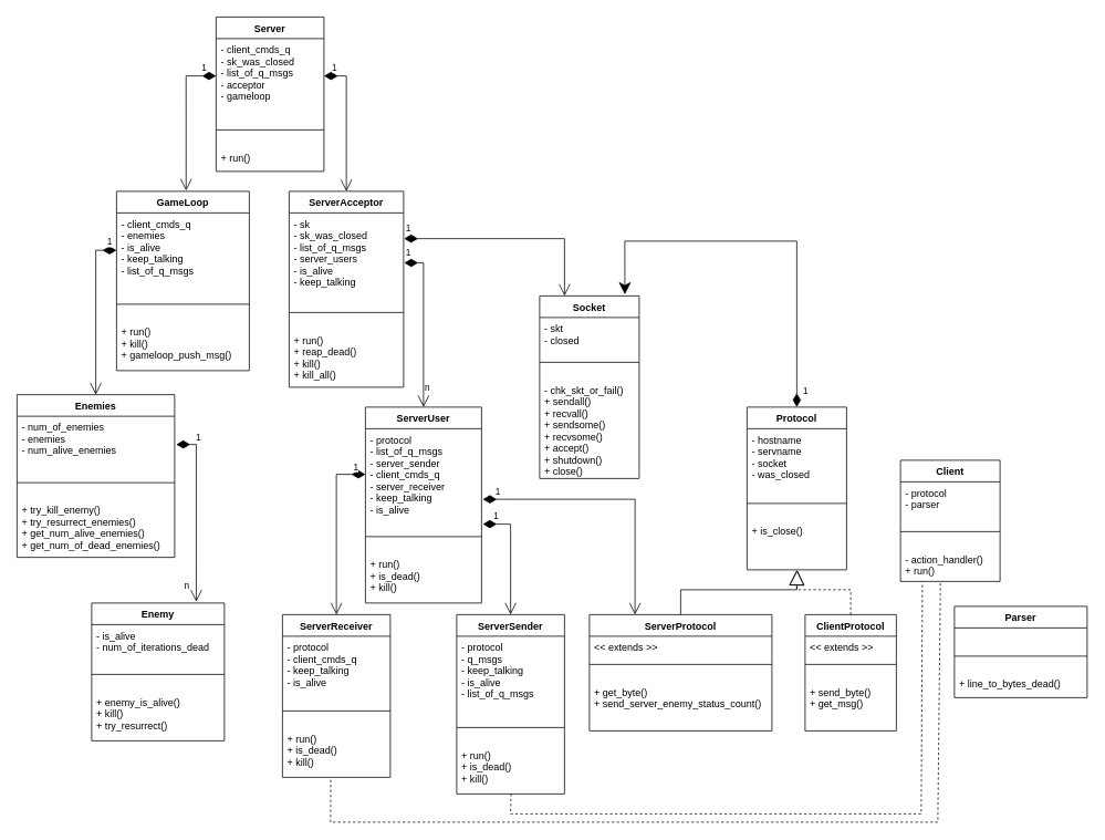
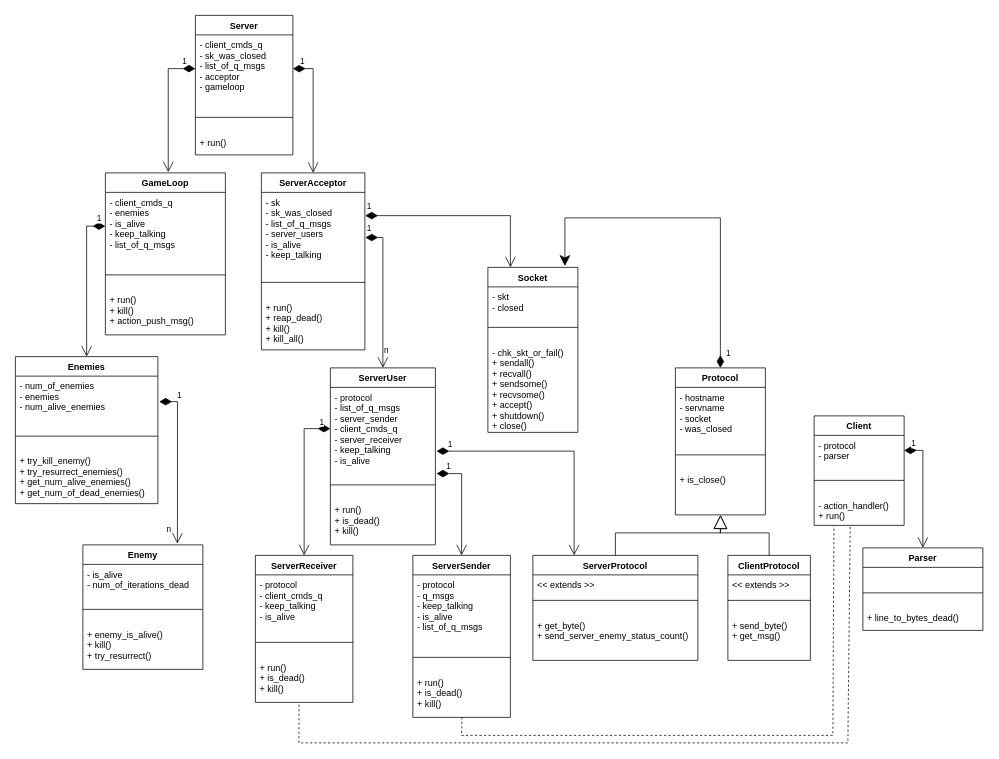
- <mxCell id="29" value="+ run()&#10;+ kill()&#10;+ gameloop_push_msg()" style="text;strokeColor=none;fillColor=none;align=left;verticalAlign=top;spacingLeft=4;spacingRight=4;overflow=hidden;rotatable=0;points=[[0,0.5],[1,0.5]];portConstraint=eastwest;rounded=0;" vertex="1" parent="26"><mxGeometry y="156" width="160" height="60" as="geometry" /></mxCell>
+ <mxCell id="29" value="+ run()&#10;+ kill()&#10;+ action_push_msg()" style="text;strokeColor=none;fillColor=none;align=left;verticalAlign=top;spacingLeft=4;spacingRight=4;overflow=hidden;rotatable=0;points=[[0,0.5],[1,0.5]];portConstraint=eastwest;rounded=0;" vertex="1" parent="26"><mxGeometry y="156" width="160" height="60" as="geometry" /></mxCell>
+ <mxCell id="68" value="1" style="endArrow=open;html=1;endSize=12;startArrow=diamondThin;startSize=14;startFill=1;edgeStyle=orthogonalEdgeStyle;align=left;verticalAlign=bottom;rounded=0;entryX=0.5;entryY=0;entryDx=0;entryDy=0;exitX=1;exitY=0.5;exitDx=0;exitDy=0;" edge="1" parent="1" source="3" target="6"><mxGeometry x="-0.897" relative="1" as="geometry"><mxPoint x="890" y="510" as="sourcePoint" /><mxPoint x="1050" y="510" as="targetPoint" /><mxPoint as="offset" /></mxGeometry></mxCell>
- <mxCell id="50" value="" style="endArrow=block;endSize=16;endFill=0;html=1;rounded=0;exitX=0.5;exitY=0;exitDx=0;exitDy=0;entryX=0.502;entryY=1.002;entryDx=0;entryDy=0;entryPerimeter=0;dashed=1;" edge="1" parent="1" source="46" target="13"><mxGeometry x="0.0" width="160" relative="1" as="geometry"><mxPoint x="1456" y="742" as="sourcePoint" /><mxPoint x="1296" y="642" as="targetPoint" /><Array as="points"><mxPoint x="1025" y="710" /><mxPoint x="960" y="710" /></Array><mxPoint as="offset" /></mxGeometry></mxCell>
+ <mxCell id="50" value="" style="endArrow=block;endSize=16;endFill=0;html=1;rounded=0;exitX=0.5;exitY=0;exitDx=0;exitDy=0;entryX=0.502;entryY=1.002;entryDx=0;entryDy=0;entryPerimeter=0;" edge="1" parent="1" source="46" target="13"><mxGeometry x="0.0" width="160" relative="1" as="geometry"><mxPoint x="1456" y="742" as="sourcePoint" /><mxPoint x="1296" y="642" as="targetPoint" /><Array as="points"><mxPoint x="1025" y="710" /><mxPoint x="960" y="710" /></Array><mxPoint as="offset" /></mxGeometry></mxCell>
